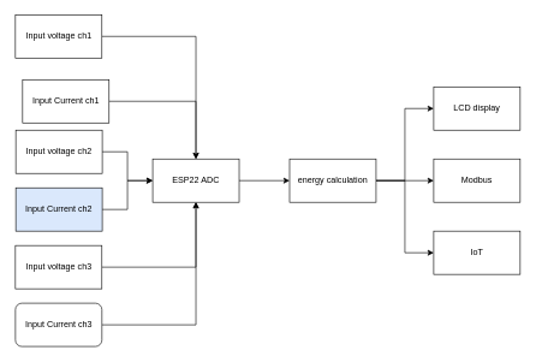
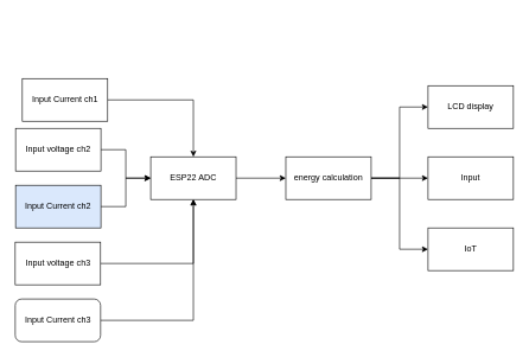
- <mxCell id="16" value="Input voltage ch1" style="rounded=0;whiteSpace=wrap;html=1;" vertex="1" parent="1"><mxGeometry x="20.5" y="20" width="120" height="60" as="geometry" /></mxCell>
- <mxCell id="15" style="edgeStyle=orthogonalEdgeStyle;rounded=0;orthogonalLoop=1;jettySize=auto;html=1;entryX=0.5;entryY=0;entryDx=0;entryDy=0;" edge="1" parent="1" source="16" target="7"><mxGeometry relative="1" as="geometry"><mxPoint x="210.5" y="90" as="targetPoint" /></mxGeometry></mxCell>
- <mxCell id="13" value="Modbus" style="rounded=0;whiteSpace=wrap;html=1;" vertex="1" parent="1"><mxGeometry x="601" y="220" width="120" height="60" as="geometry" /></mxCell>
+ <mxCell id="13" value="Input" style="rounded=0;whiteSpace=wrap;html=1;" vertex="1" parent="1"><mxGeometry x="601" y="220" width="120" height="60" as="geometry" /></mxCell>
